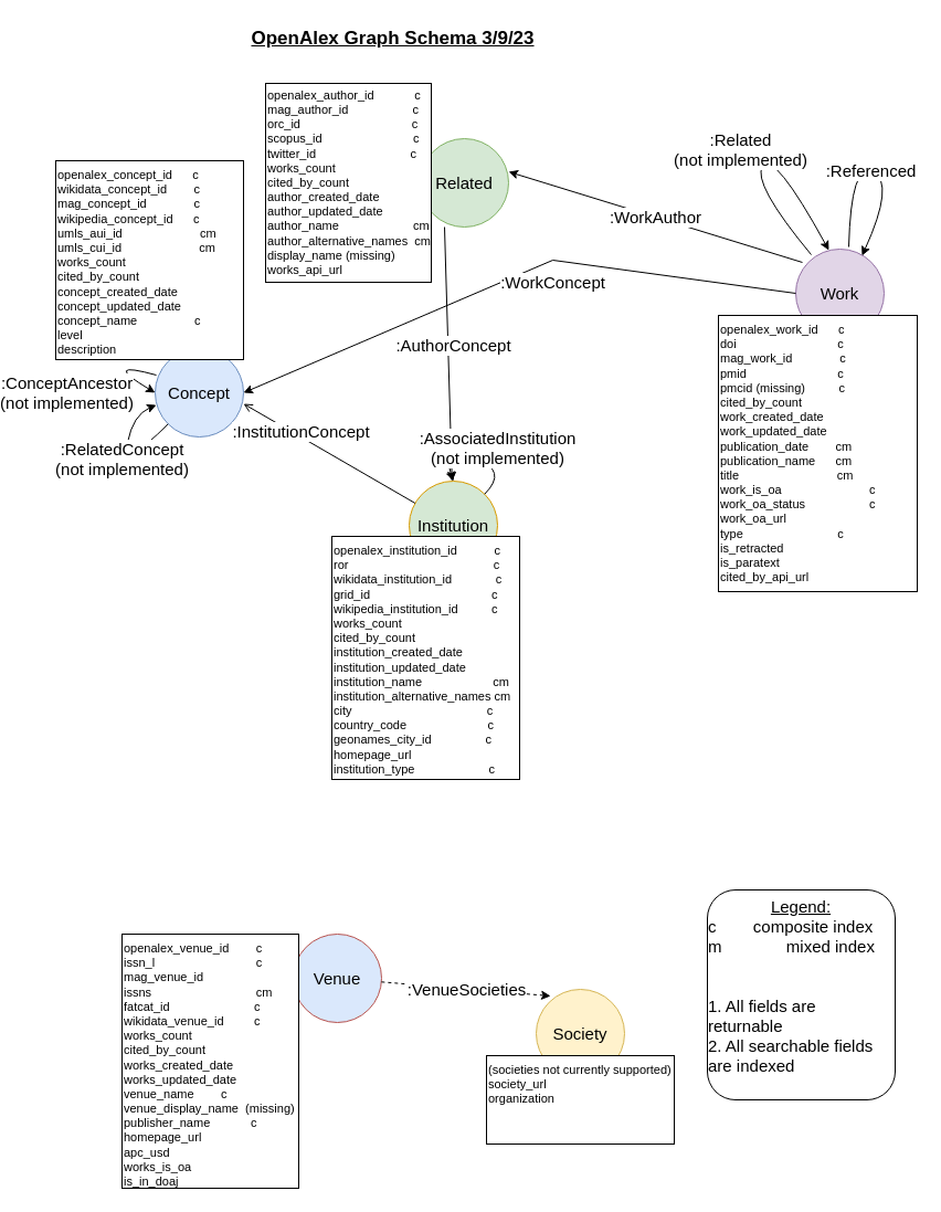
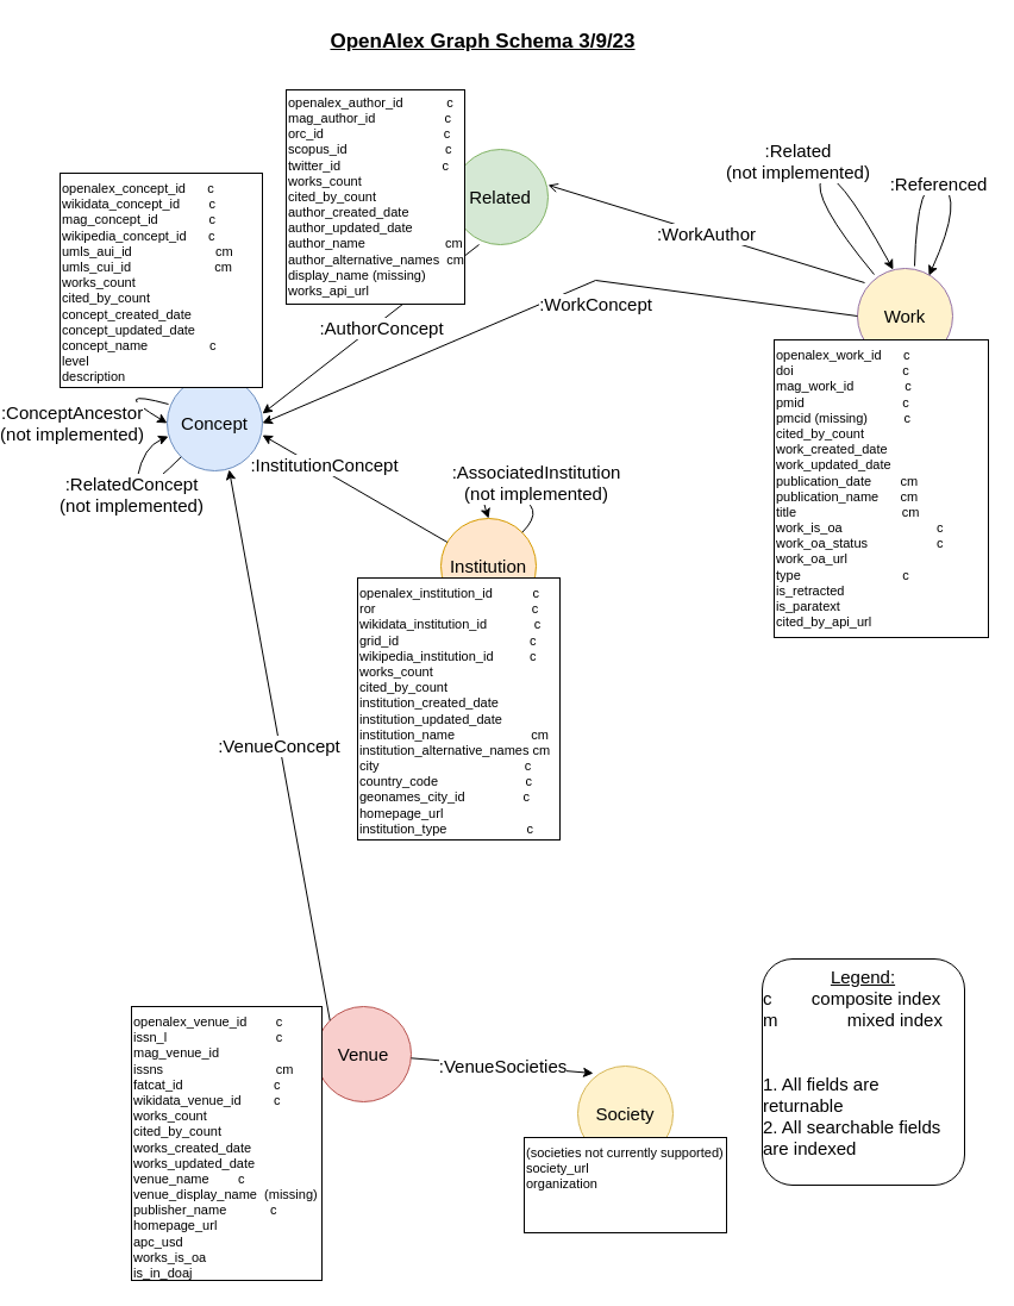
- <mxCell id="25" value="OpenAlex Graph Schema 3/9/23&lt;br style=&quot;font-size: 17px;&quot;&gt;" style="text;html=1;align=center;verticalAlign=middle;resizable=0;points=[];autosize=1;strokeColor=none;fillColor=none;fontSize=17;fontStyle=5" parent="1" vertex="1"><mxGeometry x="185" y="20" width="280" height="30" as="geometry" /></mxCell>
+ <mxCell id="25" value="OpenAlex Graph Schema 3/9/23&lt;br style=&quot;font-size: 17px;&quot;&gt;" style="text;html=1;align=center;verticalAlign=middle;resizable=0;points=[];autosize=1;strokeColor=none;fillColor=none;fontSize=17;fontStyle=5" parent="1" vertex="1"><mxGeometry x="235" y="20" width="280" height="30" as="geometry" /></mxCell>
- <mxCell id="15" value=":WorkAuthor" style="endArrow=classic;html=1;rounded=0;fontSize=15;exitX=0.075;exitY=0.15;exitDx=0;exitDy=0;exitPerimeter=0;entryX=1;entryY=0.375;entryDx=0;entryDy=0;entryPerimeter=0;" parent="1" source="3" target="2" edge="1"><mxGeometry width="50" height="50" relative="1" as="geometry"><mxPoint x="520" y="225" as="sourcePoint" /><mxPoint x="570" y="175" as="targetPoint" /></mxGeometry></mxCell>
+ <mxCell id="15" value=":WorkAuthor" style="endArrow=open;html=1;rounded=0;fontSize=15;exitX=0.075;exitY=0.15;exitDx=0;exitDy=0;exitPerimeter=0;entryX=1;entryY=0.375;entryDx=0;entryDy=0;entryPerimeter=0;" parent="1" source="3" target="2" edge="1"><mxGeometry width="50" height="50" relative="1" as="geometry"><mxPoint x="520" y="225" as="sourcePoint" /><mxPoint x="570" y="175" as="targetPoint" /></mxGeometry></mxCell>
- <mxCell id="3" value="Work" style="ellipse;whiteSpace=wrap;html=1;aspect=fixed;fontSize=15;fillColor=#e1d5e7;strokeColor=#9673a6;" parent="1" vertex="1"><mxGeometry x="690" y="225" width="80" height="80" as="geometry" /></mxCell>
+ <mxCell id="3" value="Work" style="ellipse;whiteSpace=wrap;html=1;aspect=fixed;fontSize=15;fillColor=#fff2cc;strokeColor=#9673a6;" parent="1" vertex="1"><mxGeometry x="690" y="225" width="80" height="80" as="geometry" /></mxCell>
- <mxCell id="7" value=":AuthorConcept" style="endArrow=classic;html=1;rounded=0;fontSize=15;exitX=0.275;exitY=1;exitDx=0;exitDy=0;exitPerimeter=0;" parent="1" source="2" target="6" edge="1"><mxGeometry x="-0.067" y="5" width="50" height="50" relative="1" as="geometry"><mxPoint x="220" y="175" as="sourcePoint" /><mxPoint x="270" y="125" as="targetPoint" /><mxPoint as="offset" /></mxGeometry></mxCell>
+ <mxCell id="7" value=":AuthorConcept" style="endArrow=classic;html=1;rounded=0;fontSize=15;exitX=0.275;exitY=1;exitDx=0;exitDy=0;exitPerimeter=0;entryX=1;entryY=0.4;entryDx=0;entryDy=0;entryPerimeter=0;" parent="1" source="2" target="4" edge="1"><mxGeometry x="-0.067" y="5" width="50" height="50" relative="1" as="geometry"><mxPoint x="220" y="175" as="sourcePoint" /><mxPoint x="270" y="125" as="targetPoint" /><mxPoint as="offset" /></mxGeometry></mxCell>
- <mxCell id="8" value=":InstitutionConcept" style="endArrow=open;html=1;rounded=0;fontSize=15;entryX=1;entryY=0.625;entryDx=0;entryDy=0;entryPerimeter=0;" parent="1" source="6" target="4" edge="1"><mxGeometry x="0.362" y="-4" width="50" height="50" relative="1" as="geometry"><mxPoint x="370" y="390" as="sourcePoint" /><mxPoint x="420" y="300" as="targetPoint" /><mxPoint as="offset" /></mxGeometry></mxCell>
+ <mxCell id="8" value=":InstitutionConcept" style="endArrow=classic;html=1;rounded=0;fontSize=15;entryX=1;entryY=0.625;entryDx=0;entryDy=0;entryPerimeter=0;" parent="1" source="6" target="4" edge="1"><mxGeometry x="0.362" y="-4" width="50" height="50" relative="1" as="geometry"><mxPoint x="370" y="390" as="sourcePoint" /><mxPoint x="420" y="300" as="targetPoint" /><mxPoint as="offset" /></mxGeometry></mxCell>
- <mxCell id="6" value="Institution" style="ellipse;whiteSpace=wrap;html=1;aspect=fixed;fontSize=15;fillColor=#d5e8d4;strokeColor=#d79b00;" parent="1" vertex="1"><mxGeometry x="340" y="435" width="80" height="80" as="geometry" /></mxCell>
+ <mxCell id="6" value="Institution" style="ellipse;whiteSpace=wrap;html=1;aspect=fixed;fontSize=15;fillColor=#ffe6cc;strokeColor=#d79b00;" parent="1" vertex="1"><mxGeometry x="340" y="435" width="80" height="80" as="geometry" /></mxCell>
+ <mxCell id="13" value=":VenueConcept" style="endArrow=classic;html=1;rounded=0;fontSize=15;exitX=0;exitY=0;exitDx=0;exitDy=0;entryX=0.65;entryY=0.988;entryDx=0;entryDy=0;entryPerimeter=0;" parent="1" source="5" target="4" edge="1"><mxGeometry width="50" height="50" relative="1" as="geometry"><mxPoint x="360" y="425" as="sourcePoint" /><mxPoint x="410" y="375" as="targetPoint" /></mxGeometry></mxCell>
- <mxCell id="5" value="Venue" style="ellipse;whiteSpace=wrap;html=1;aspect=fixed;fontSize=15;fillColor=#dae8fc;strokeColor=#b85450;" parent="1" vertex="1"><mxGeometry x="235" y="845" width="80" height="80" as="geometry" /></mxCell>
+ <mxCell id="5" value="Venue" style="ellipse;whiteSpace=wrap;html=1;aspect=fixed;fontSize=15;fillColor=#f8cecc;strokeColor=#b85450;" parent="1" vertex="1"><mxGeometry x="235" y="845" width="80" height="80" as="geometry" /></mxCell>
- <mxCell id="14" value=":VenueSocieties" style="endArrow=classic;html=1;rounded=0;fontSize=15;entryX=0.163;entryY=0.075;entryDx=0;entryDy=0;entryPerimeter=0;dashed=1;" parent="1" source="5" target="12" edge="1"><mxGeometry width="50" height="50" relative="1" as="geometry"><mxPoint x="455" y="830" as="sourcePoint" /><mxPoint x="505" y="780" as="targetPoint" /></mxGeometry></mxCell>
+ <mxCell id="14" value=":VenueSocieties" style="endArrow=classic;html=1;rounded=0;fontSize=15;entryX=0.163;entryY=0.075;entryDx=0;entryDy=0;entryPerimeter=0;" parent="1" source="5" target="12" edge="1"><mxGeometry width="50" height="50" relative="1" as="geometry"><mxPoint x="455" y="830" as="sourcePoint" /><mxPoint x="505" y="780" as="targetPoint" /></mxGeometry></mxCell>
